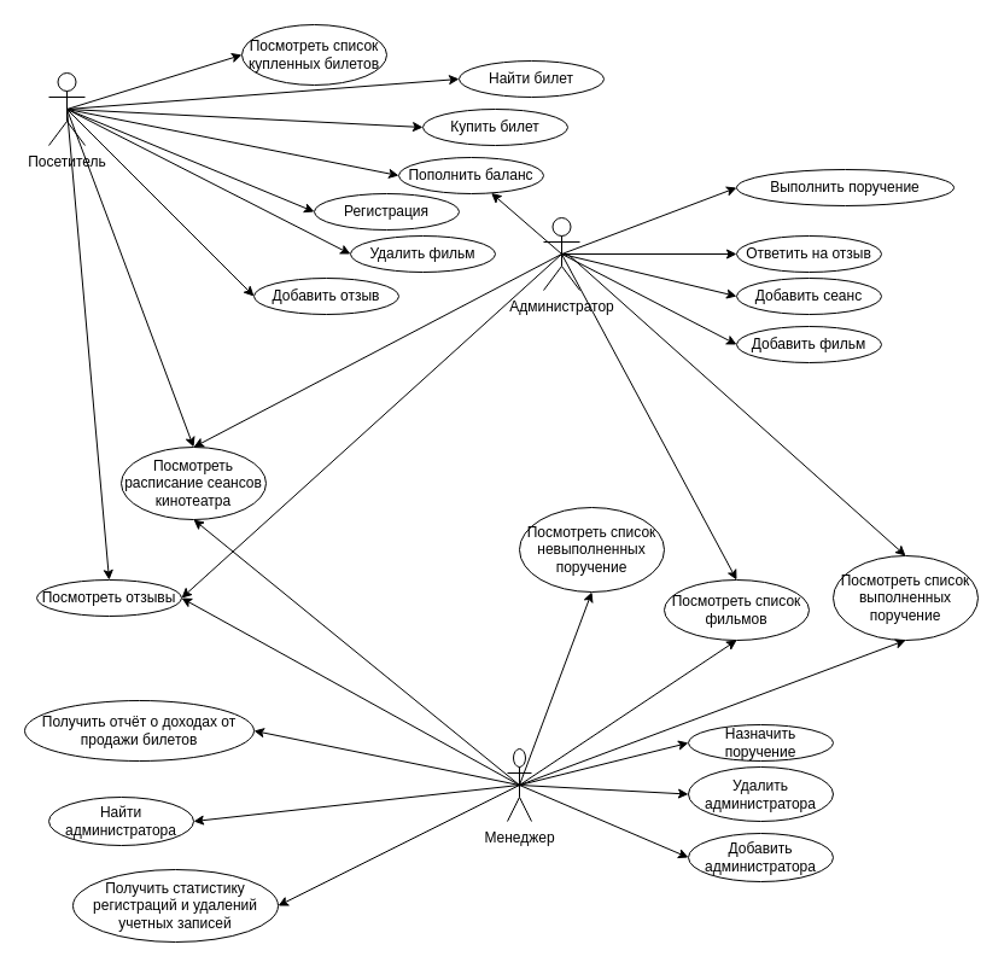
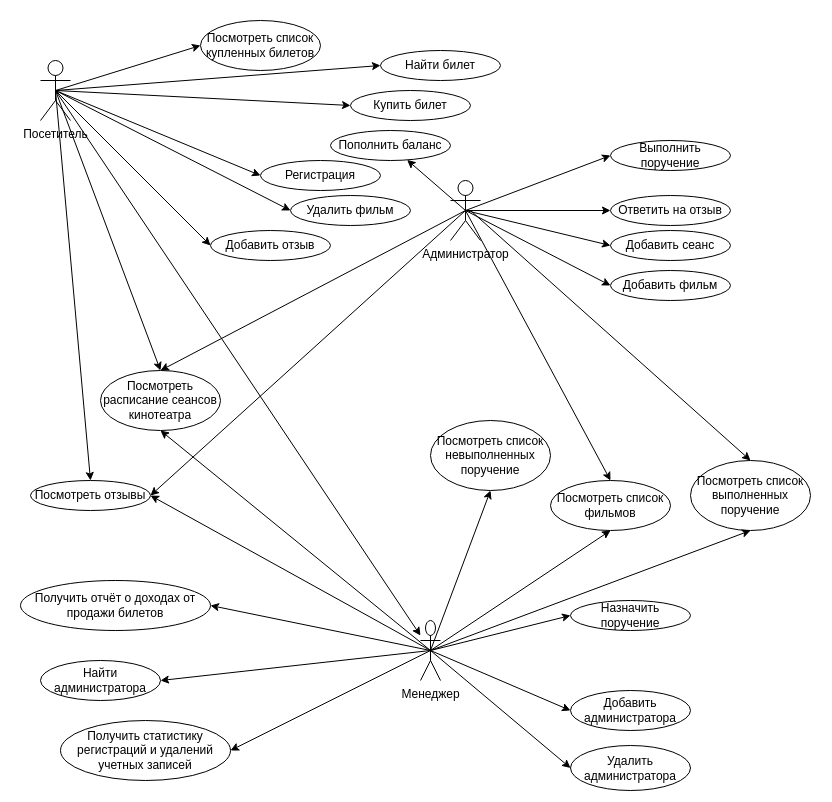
- <mxCell id="15" value="" style="endArrow=classic;html=1;rounded=0;exitX=0.5;exitY=0.5;exitDx=0;exitDy=0;exitPerimeter=0;entryX=0;entryY=0.5;entryDx=0;entryDy=0;" parent="1" source="2" target="8" edge="1"><mxGeometry width="50" height="50" relative="1" as="geometry"><mxPoint x="65" y="100" as="sourcePoint" /><mxPoint x="210" y="135" as="targetPoint" /></mxGeometry></mxCell>
+ <mxCell id="15" value="" style="endArrow=classic;html=1;rounded=0;exitX=0.5;exitY=0.5;exitDx=0;exitDy=0;exitPerimeter=0;" parent="1" source="2" target="30" edge="1"><mxGeometry width="50" height="50" relative="1" as="geometry"><mxPoint x="65" y="100" as="sourcePoint" /><mxPoint x="210" y="135" as="targetPoint" /></mxGeometry></mxCell>
- <mxCell id="19" value="Выполнить поручение" style="ellipse;whiteSpace=wrap;html=1;" parent="1" vertex="1"><mxGeometry x="610" y="140" width="180" height="30" as="geometry" /></mxCell>
+ <mxCell id="19" value="Выполнить поручение" style="ellipse;whiteSpace=wrap;html=1;" parent="1" vertex="1"><mxGeometry x="610" y="140" width="120" height="30" as="geometry" /></mxCell>
- <mxCell id="32" value="Удалить администратора" style="ellipse;whiteSpace=wrap;html=1;" parent="1" vertex="1"><mxGeometry x="570" y="635" width="120" height="45" as="geometry" /></mxCell>
+ <mxCell id="32" value="Удалить администратора" style="ellipse;whiteSpace=wrap;html=1;" parent="1" vertex="1"><mxGeometry x="570" y="745" width="120" height="45" as="geometry" /></mxCell>
